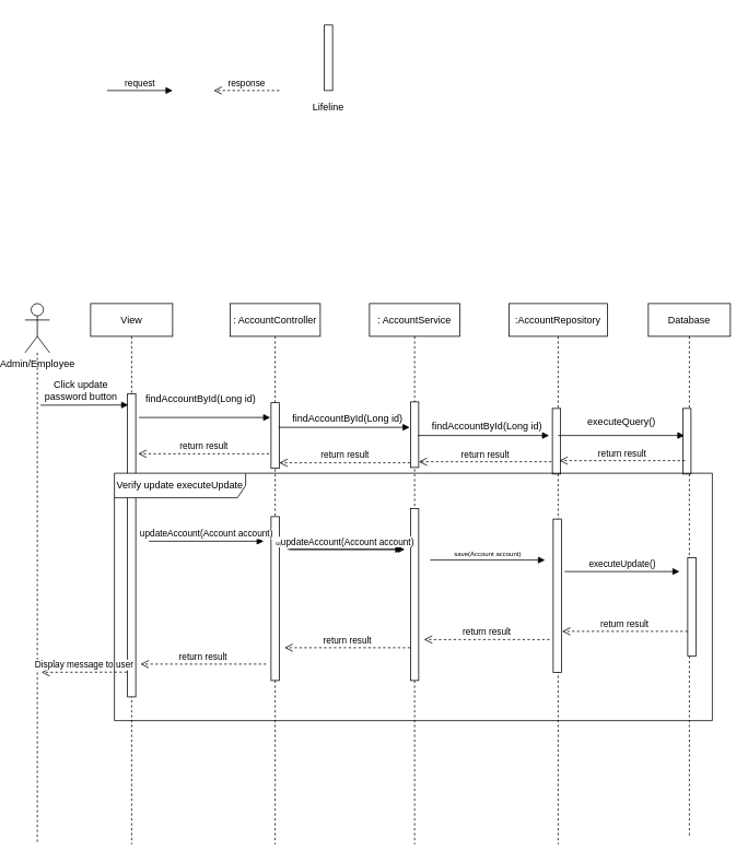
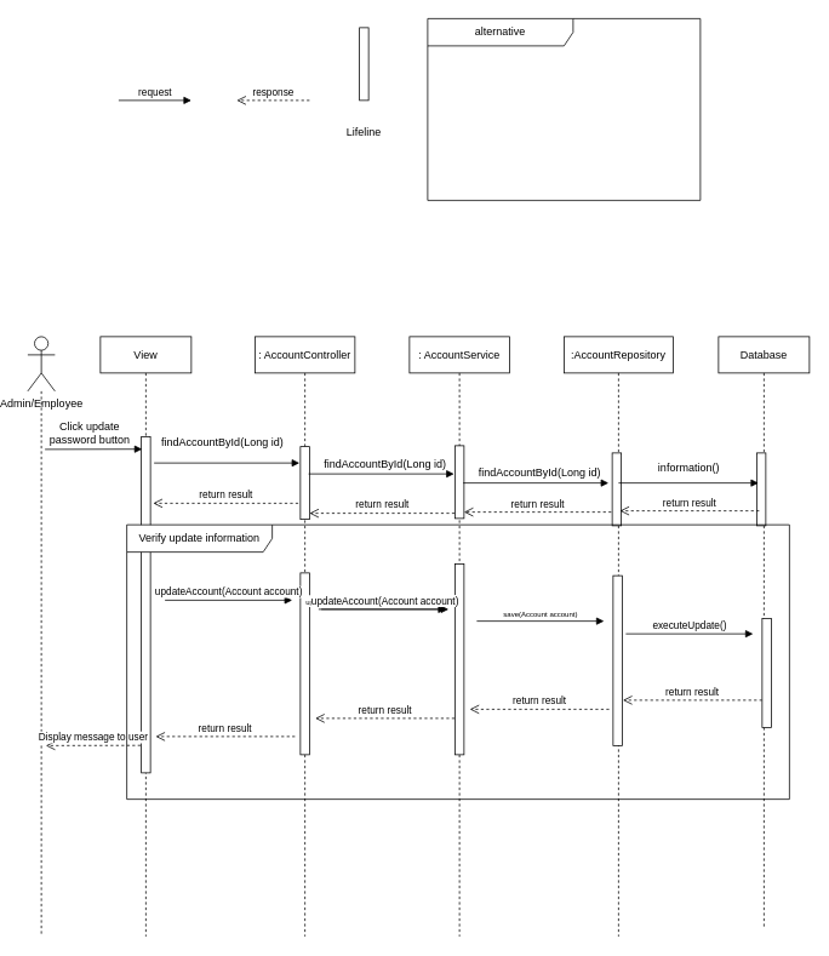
+ <mxCell id="20" value="alternative" style="shape=umlFrame;whiteSpace=wrap;html=1;width=160;height=30;" parent="1" vertex="1"><mxGeometry x="460" y="20" width="300" height="200" as="geometry" /></mxCell>
- <mxCell id="21" value="Lifeline" style="text;html=1;strokeColor=none;fillColor=none;align=center;verticalAlign=middle;whiteSpace=wrap;rounded=0;" parent="1" vertex="1"><mxGeometry x="370" y="120" width="40" height="20" as="geometry" /></mxCell>
+ <mxCell id="21" value="Lifeline" style="text;html=1;strokeColor=none;fillColor=none;align=center;verticalAlign=middle;whiteSpace=wrap;rounded=0;" parent="1" vertex="1"><mxGeometry x="370" y="135" width="40" height="20" as="geometry" /></mxCell>
- <mxCell id="30" value="executeQuery()" style="text;html=1;align=center;verticalAlign=middle;resizable=0;points=[];autosize=1;strokeColor=none;fillColor=none;" vertex="1" parent="1"><mxGeometry x="697" y="504" width="100" height="20" as="geometry" /></mxCell>
+ <mxCell id="30" value="information()" style="text;html=1;align=center;verticalAlign=middle;resizable=0;points=[];autosize=1;strokeColor=none;fillColor=none;" vertex="1" parent="1"><mxGeometry x="697" y="504" width="100" height="20" as="geometry" /></mxCell>
- <mxCell id="47" value="Verify update executeUpdate" style="shape=umlFrame;whiteSpace=wrap;html=1;width=160;height=30;" vertex="1" parent="1"><mxGeometry x="129" y="577" width="729" height="302" as="geometry" /></mxCell>
+ <mxCell id="47" value="Verify update information" style="shape=umlFrame;whiteSpace=wrap;html=1;width=160;height=30;" vertex="1" parent="1"><mxGeometry x="129" y="577" width="729" height="302" as="geometry" /></mxCell>
